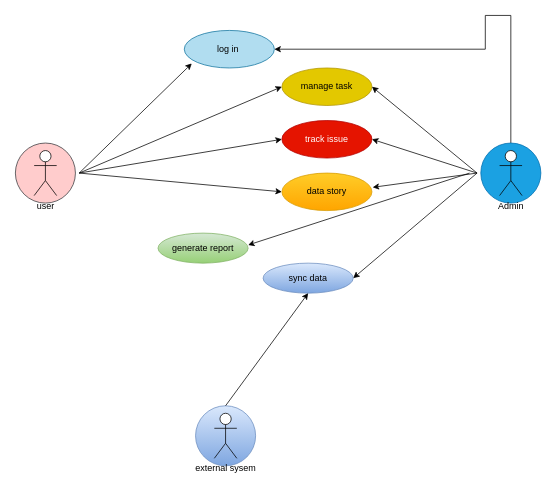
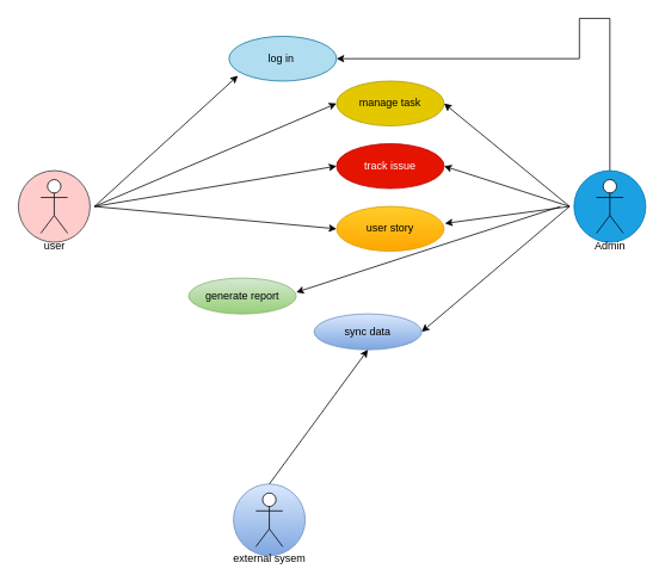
- <mxCell id="7" value="log in&amp;nbsp;" style="ellipse;whiteSpace=wrap;html=1;fillColor=#b1ddf0;strokeColor=#10739e;" vertex="1" parent="1"><mxGeometry x="245" y="40" width="120" height="50" as="geometry" /></mxCell>
+ <mxCell id="7" value="log in&amp;nbsp;" style="ellipse;whiteSpace=wrap;html=1;fillColor=#b1ddf0;strokeColor=#10739e;" vertex="1" parent="1"><mxGeometry x="255" y="40" width="120" height="50" as="geometry" /></mxCell>
- <mxCell id="13" value="data story" style="ellipse;whiteSpace=wrap;html=1;fillColor=#ffcd28;gradientColor=#ffa500;strokeColor=#d79b00;" vertex="1" parent="1"><mxGeometry x="375" y="230" width="120" height="50" as="geometry" /></mxCell>
+ <mxCell id="13" value="user story" style="ellipse;whiteSpace=wrap;html=1;fillColor=#ffcd28;gradientColor=#ffa500;strokeColor=#d79b00;" vertex="1" parent="1"><mxGeometry x="375" y="230" width="120" height="50" as="geometry" /></mxCell>
